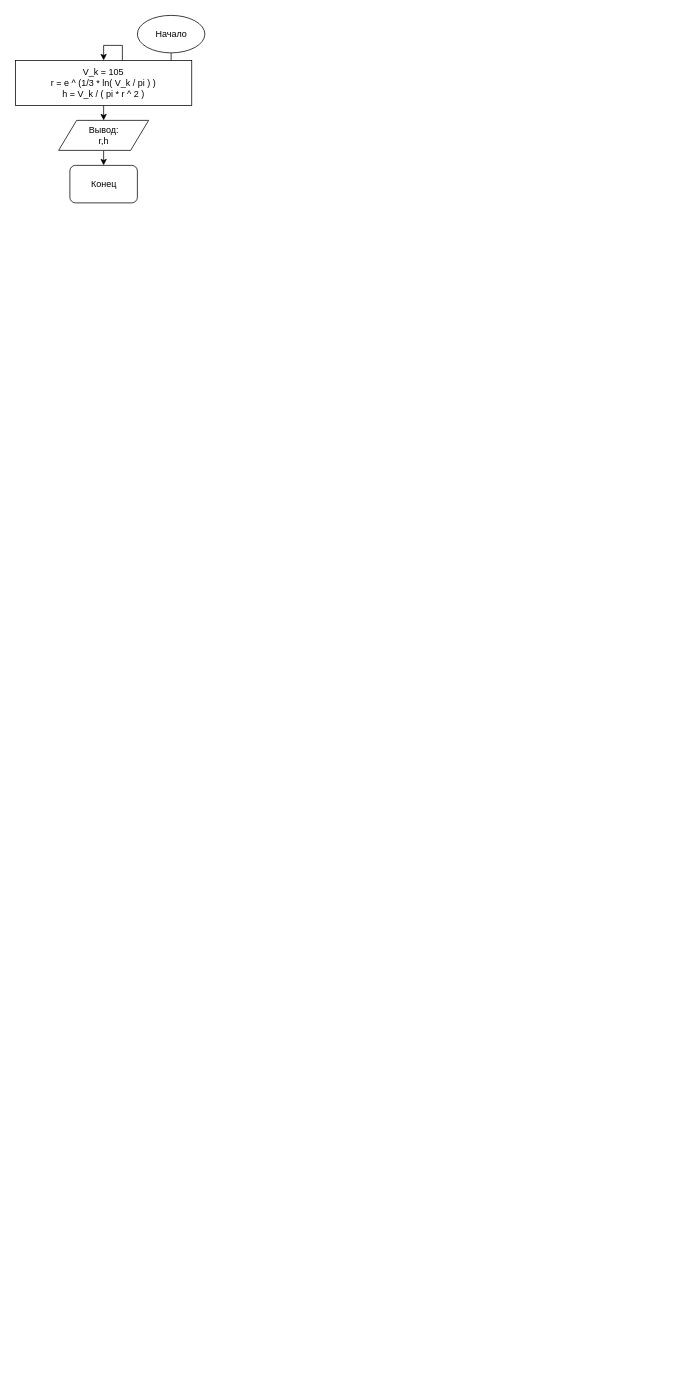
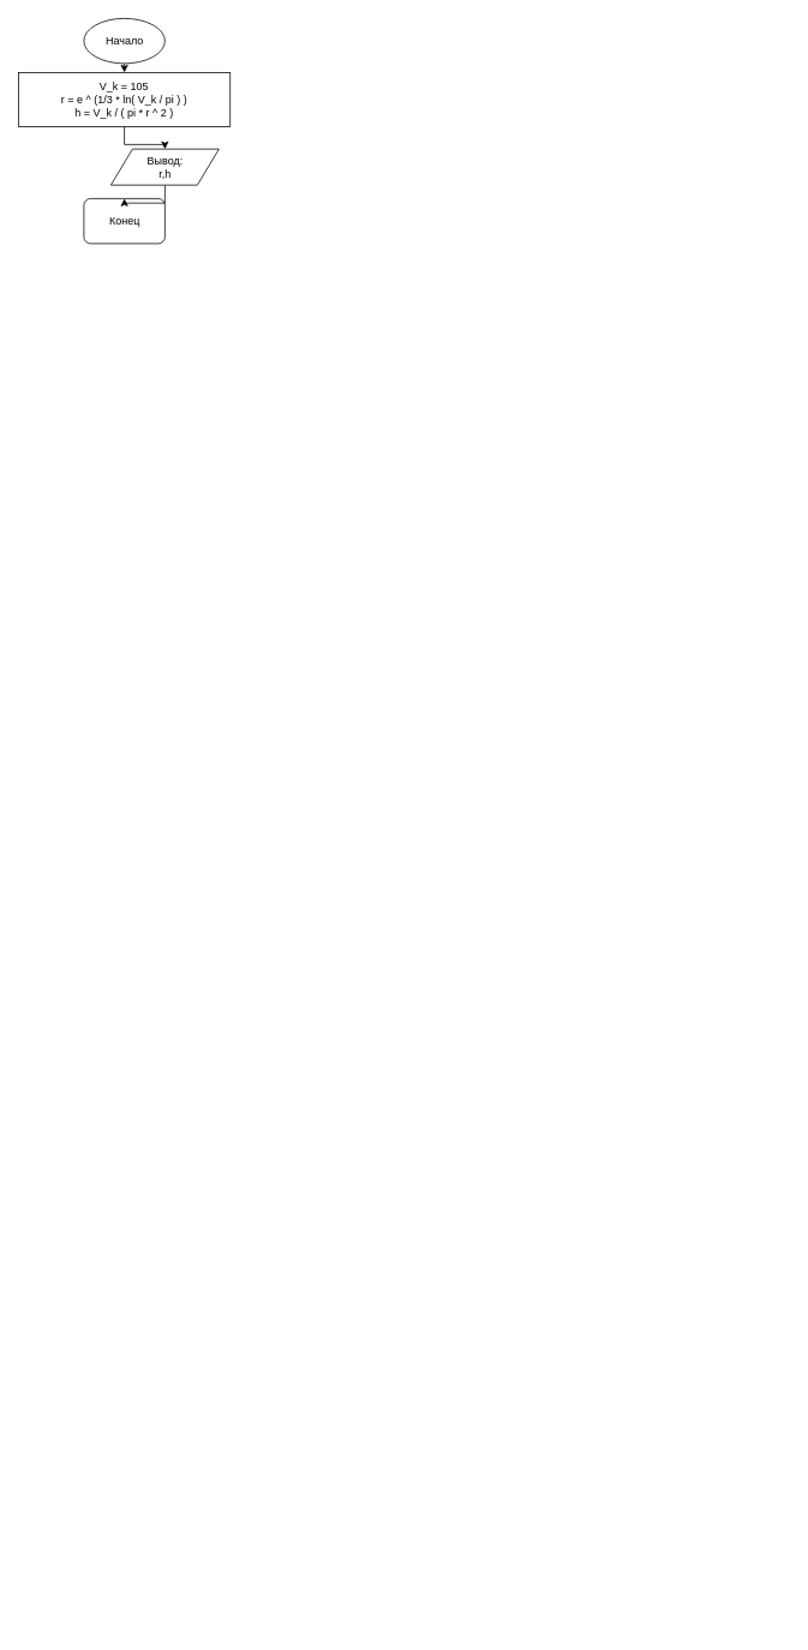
- <mxCell id="7" value="Начало" style="ellipse;whiteSpace=wrap;html=1;" vertex="1" parent="1"><mxGeometry x="182.5" y="20" width="90" height="50" as="geometry" /></mxCell>
+ <mxCell id="7" value="Начало" style="ellipse;whiteSpace=wrap;html=1;" vertex="1" parent="1"><mxGeometry x="92.5" y="20" width="90" height="50" as="geometry" /></mxCell>
- <mxCell id="12" value="&lt;div&gt;Вывод:&lt;/div&gt;&lt;div&gt;r,h&lt;br&gt;&lt;/div&gt;" style="shape=parallelogram;perimeter=parallelogramPerimeter;whiteSpace=wrap;html=1;" vertex="1" parent="1"><mxGeometry x="77.5" y="160" width="120" height="40" as="geometry" /></mxCell>
+ <mxCell id="12" value="&lt;div&gt;Вывод:&lt;/div&gt;&lt;div&gt;r,h&lt;br&gt;&lt;/div&gt;" style="shape=parallelogram;perimeter=parallelogramPerimeter;whiteSpace=wrap;html=1;" vertex="1" parent="1"><mxGeometry x="122.5" y="165" width="120" height="40" as="geometry" /></mxCell>
